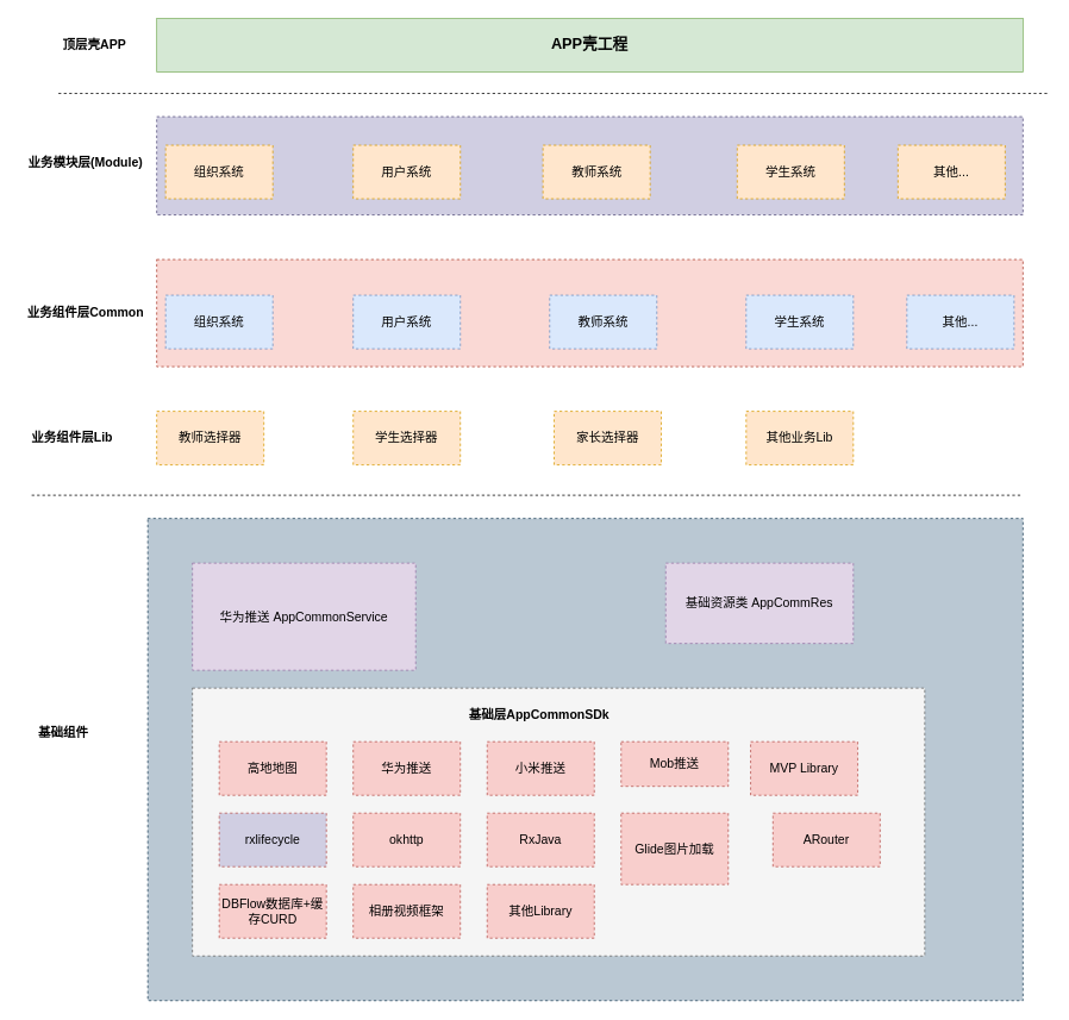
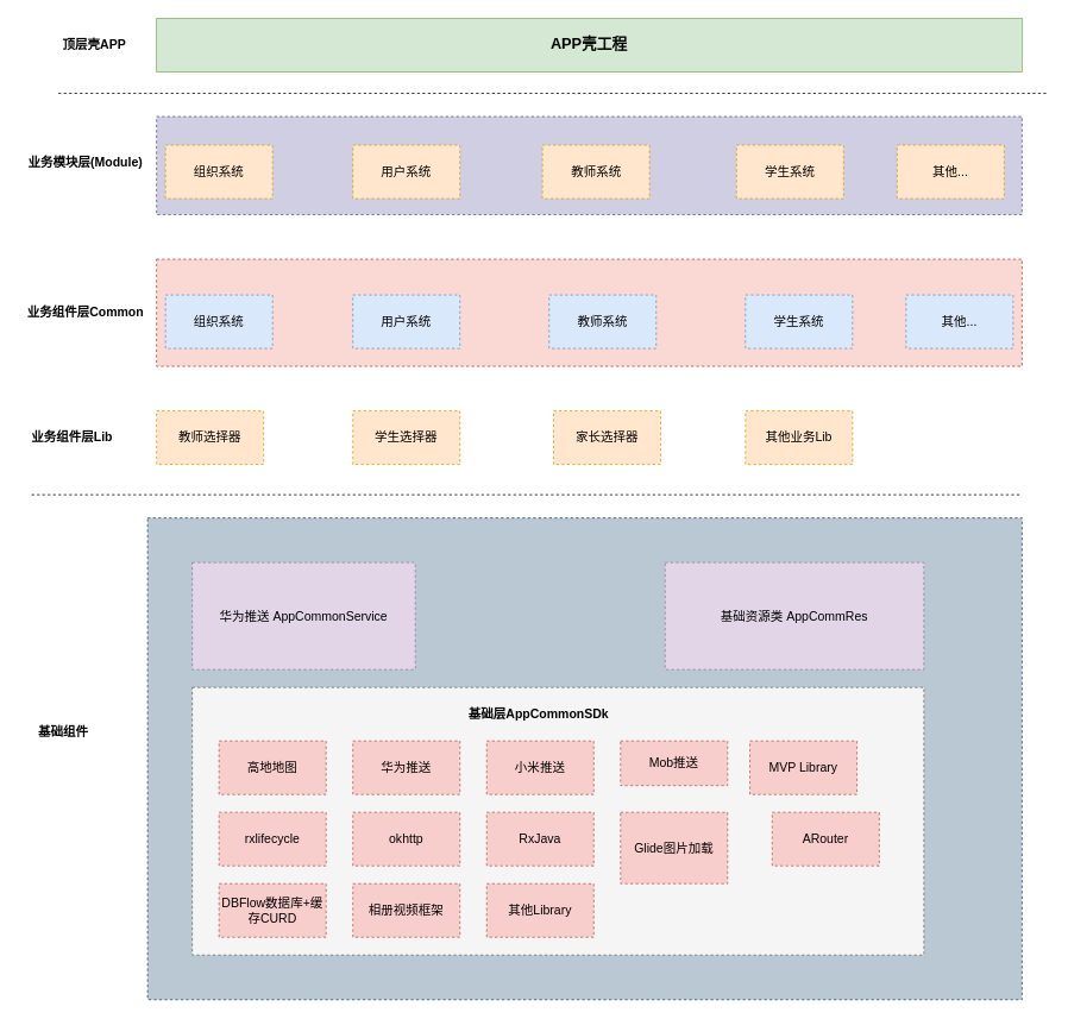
- <mxCell id="39" value="基础资源类 AppCommRes" style="rounded=0;whiteSpace=wrap;html=1;dashed=1;fontSize=14;fillColor=#e1d5e7;strokeColor=#9673a6;" vertex="1" parent="1"><mxGeometry x="745" y="630" width="210" height="90" as="geometry" /></mxCell>
+ <mxCell id="39" value="基础资源类 AppCommRes" style="rounded=0;whiteSpace=wrap;html=1;dashed=1;fontSize=14;fillColor=#e1d5e7;strokeColor=#9673a6;" vertex="1" parent="1"><mxGeometry x="745" y="630" width="290" height="120" as="geometry" /></mxCell>
- <mxCell id="32" value="rxlifecycle" style="rounded=0;whiteSpace=wrap;html=1;dashed=1;fontSize=14;fillColor=#d0cee2;strokeColor=#b85450;" vertex="1" parent="1"><mxGeometry x="245" y="910" width="120" height="60" as="geometry" /></mxCell>
+ <mxCell id="32" value="rxlifecycle" style="rounded=0;whiteSpace=wrap;html=1;dashed=1;fontSize=14;fillColor=#f8cecc;strokeColor=#b85450;" vertex="1" parent="1"><mxGeometry x="245" y="910" width="120" height="60" as="geometry" /></mxCell>
